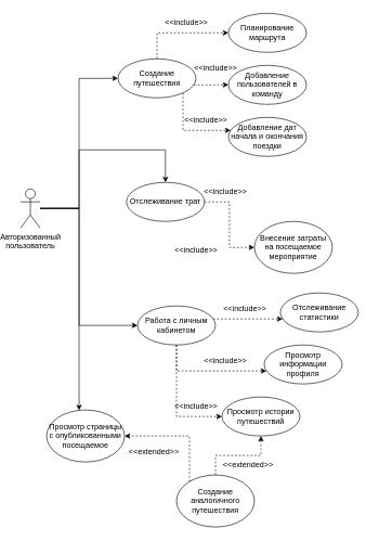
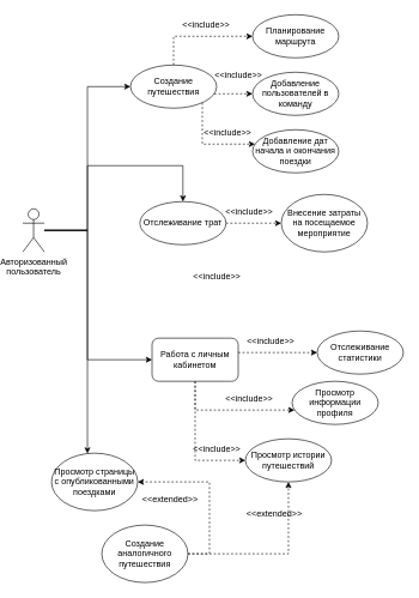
- <mxCell id="24" value="Внесение затраты на посещаемое мероприятие" style="ellipse;whiteSpace=wrap;html=1;" vertex="1" parent="1"><mxGeometry x="380" y="340" width="120" height="80" as="geometry" /></mxCell>
+ <mxCell id="24" value="Внесение затраты на посещаемое мероприятие" style="ellipse;whiteSpace=wrap;html=1;" vertex="1" parent="1"><mxGeometry x="380" y="270" width="120" height="80" as="geometry" /></mxCell>
- <mxCell id="26" value="Отслеживание статистики" style="ellipse;whiteSpace=wrap;html=1;" vertex="1" parent="1"><mxGeometry x="420" y="450" width="120" height="60" as="geometry" /></mxCell>
+ <mxCell id="26" value="Отслеживание статистики" style="ellipse;whiteSpace=wrap;html=1;" vertex="1" parent="1"><mxGeometry x="430" y="460" width="120" height="60" as="geometry" /></mxCell>
- <mxCell id="23" value="Работа с личным кабинетом" style="ellipse;whiteSpace=wrap;html=1;" vertex="1" parent="1"><mxGeometry x="200" y="470" width="120" height="60" as="geometry" /></mxCell>
+ <mxCell id="23" value="Работа с личным кабинетом" style="whiteSpace=wrap;html=1;rounded=1;" vertex="1" parent="1"><mxGeometry x="200" y="470" width="120" height="60" as="geometry" /></mxCell>
- <mxCell id="5" value="Просмотр страницы с опубликованными посещаемое" style="ellipse;whiteSpace=wrap;html=1;" vertex="1" parent="1"><mxGeometry x="60" y="630" width="120" height="80" as="geometry" /></mxCell>
+ <mxCell id="5" value="Просмотр страницы с опубликованными поездками" style="ellipse;whiteSpace=wrap;html=1;" vertex="1" parent="1"><mxGeometry x="60" y="630" width="120" height="80" as="geometry" /></mxCell>
- <mxCell id="19" value="Создание аналогичного путешествия" style="ellipse;whiteSpace=wrap;html=1;" vertex="1" parent="1"><mxGeometry x="260" y="730" width="120" height="80" as="geometry" /></mxCell>
+ <mxCell id="19" value="Создание аналогичного путешествия" style="ellipse;whiteSpace=wrap;html=1;" vertex="1" parent="1"><mxGeometry x="130" y="730" width="120" height="80" as="geometry" /></mxCell>
